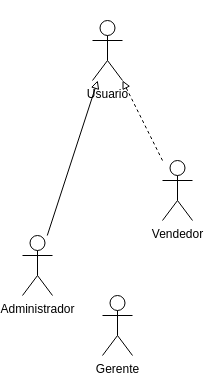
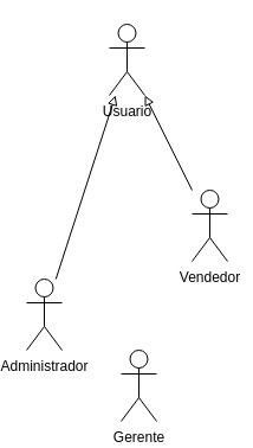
- <mxCell id="2" style="edgeStyle=none;rounded=0;orthogonalLoop=1;jettySize=auto;html=1;endArrow=block;endFill=0;dashed=1;" edge="1" parent="1" source="3" target="7"><mxGeometry relative="1" as="geometry" /></mxCell>
+ <mxCell id="2" style="edgeStyle=none;rounded=0;orthogonalLoop=1;jettySize=auto;html=1;endArrow=block;endFill=0;" edge="1" parent="1" source="3" target="7"><mxGeometry relative="1" as="geometry" /></mxCell>
